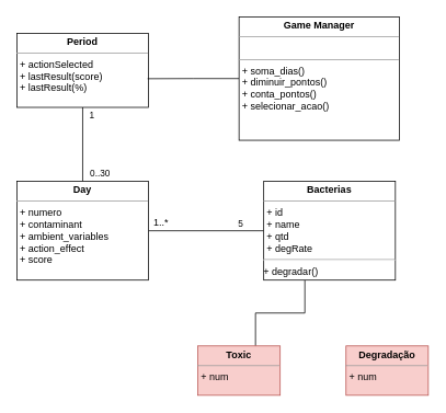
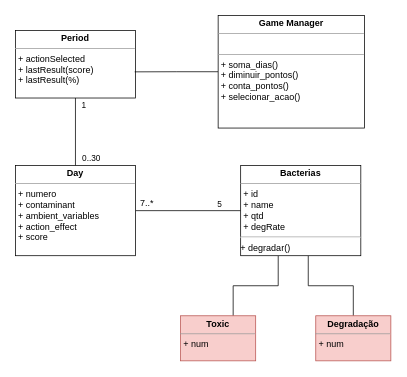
- <mxCell id="14" value="1..*" style="text;html=1;align=center;verticalAlign=middle;resizable=0;points=[];autosize=1;" parent="1" vertex="1"><mxGeometry x="180" y="260" width="30" height="20" as="geometry" /></mxCell>
+ <mxCell id="14" value="7..*" style="text;html=1;align=center;verticalAlign=middle;resizable=0;points=[];autosize=1;" parent="1" vertex="1"><mxGeometry x="180" y="260" width="30" height="20" as="geometry" /></mxCell>
+ <mxCell id="10" style="edgeStyle=orthogonalEdgeStyle;rounded=0;orthogonalLoop=1;jettySize=auto;html=1;endArrow=none;endFill=0;" parent="1" source="11" target="13" edge="1"><mxGeometry relative="1" as="geometry"><Array as="points"><mxPoint x="410" y="380" /><mxPoint x="470" y="380" /></Array></mxGeometry></mxCell>
